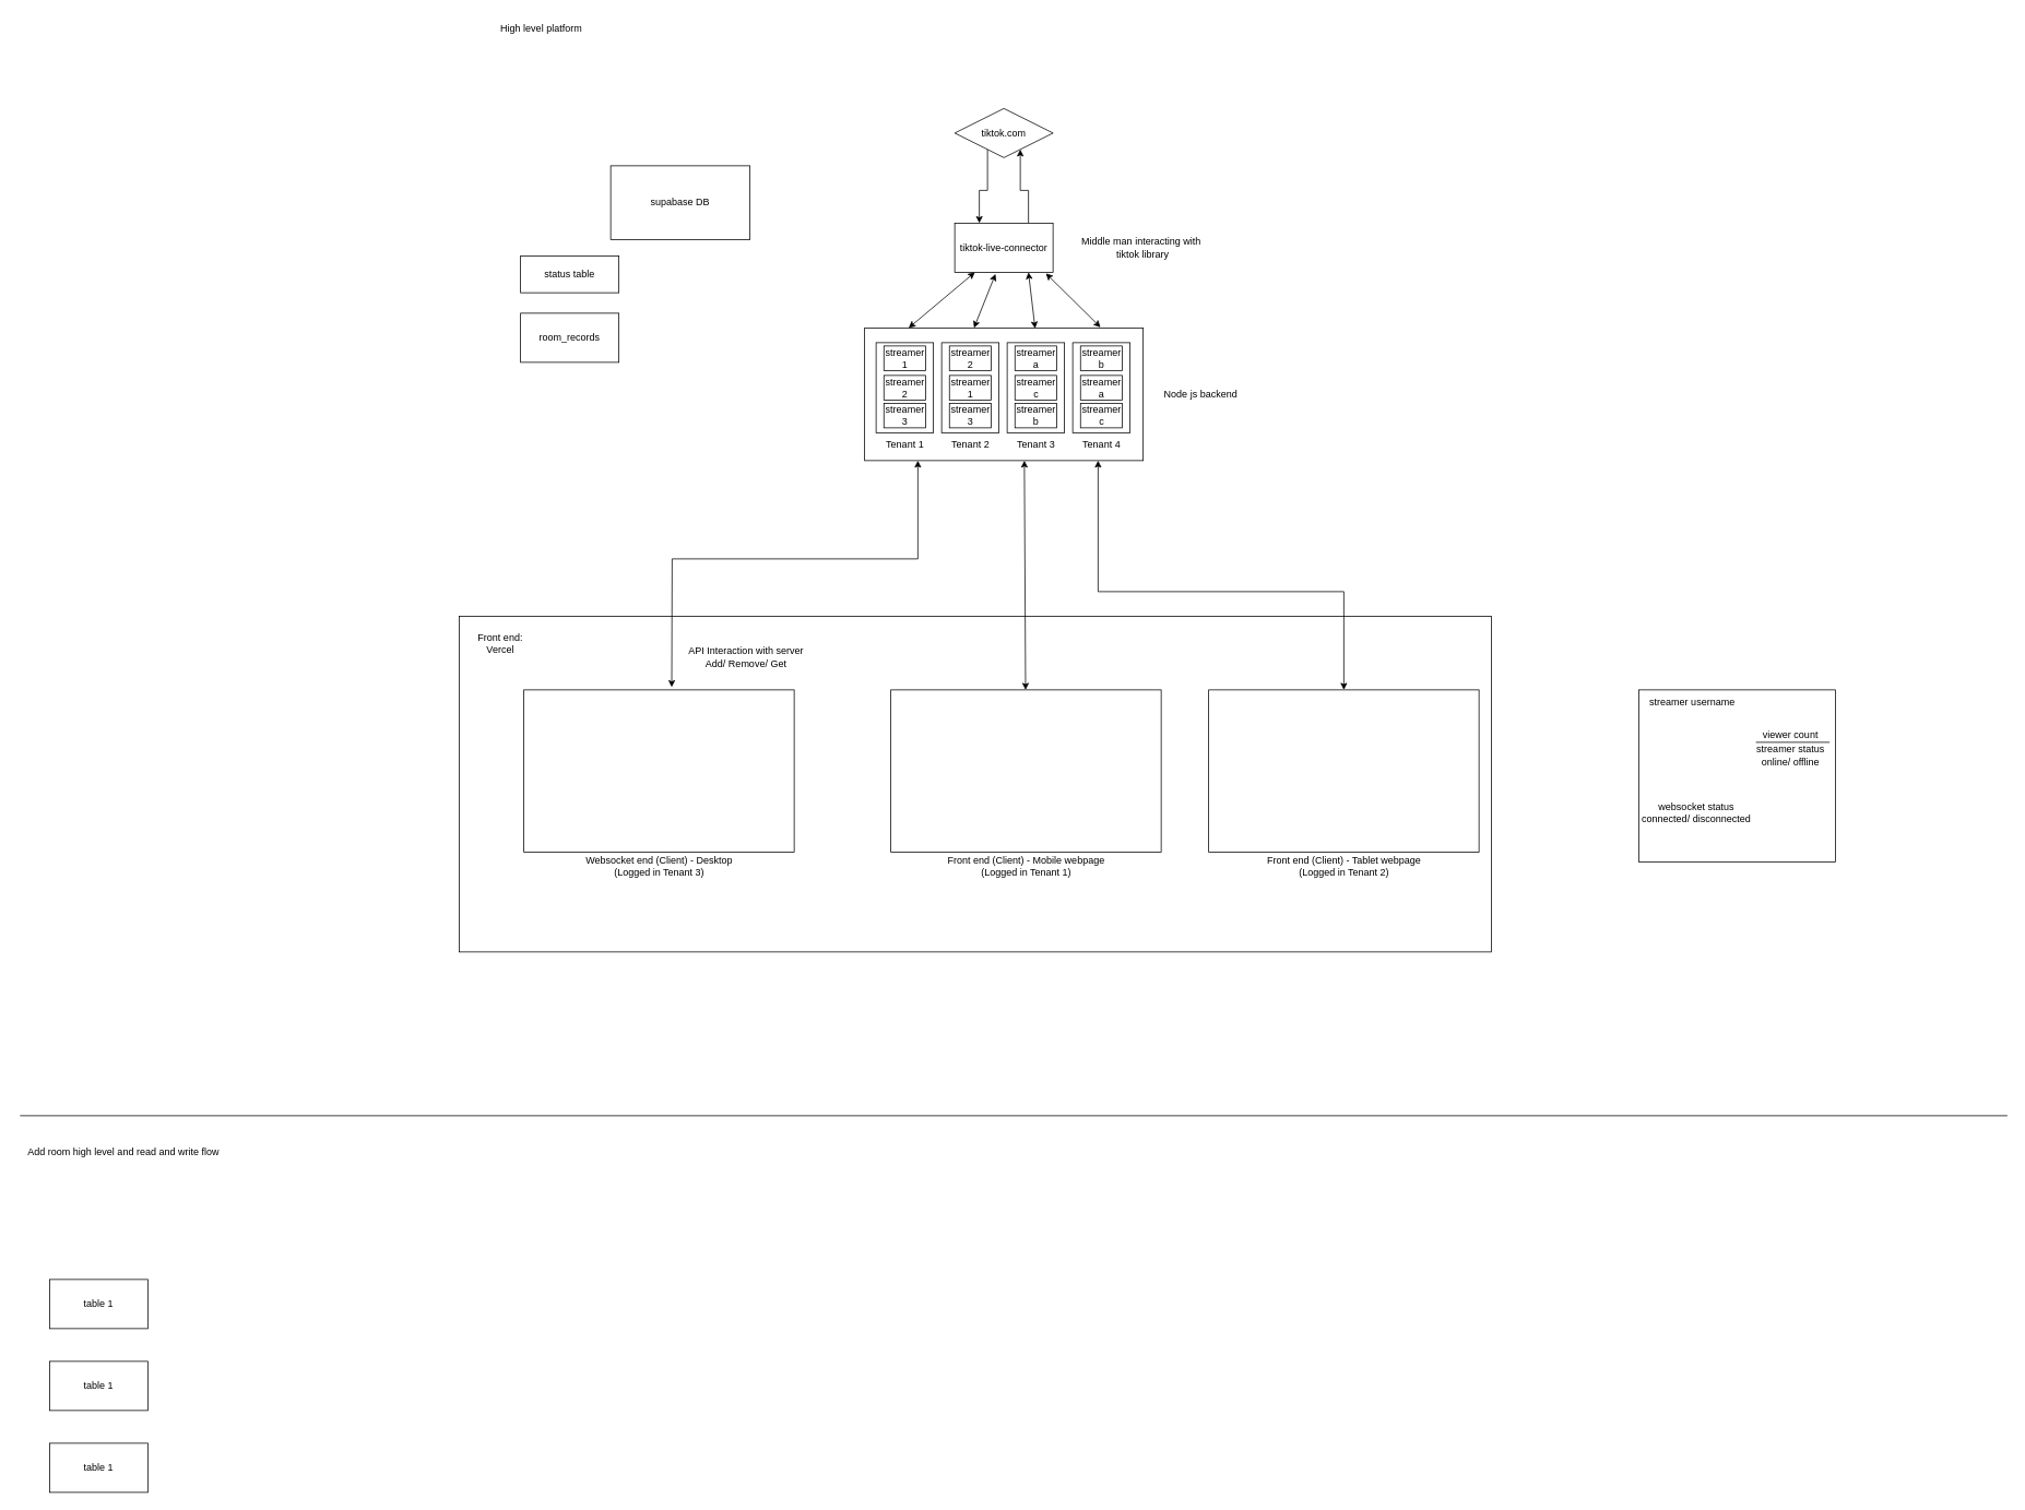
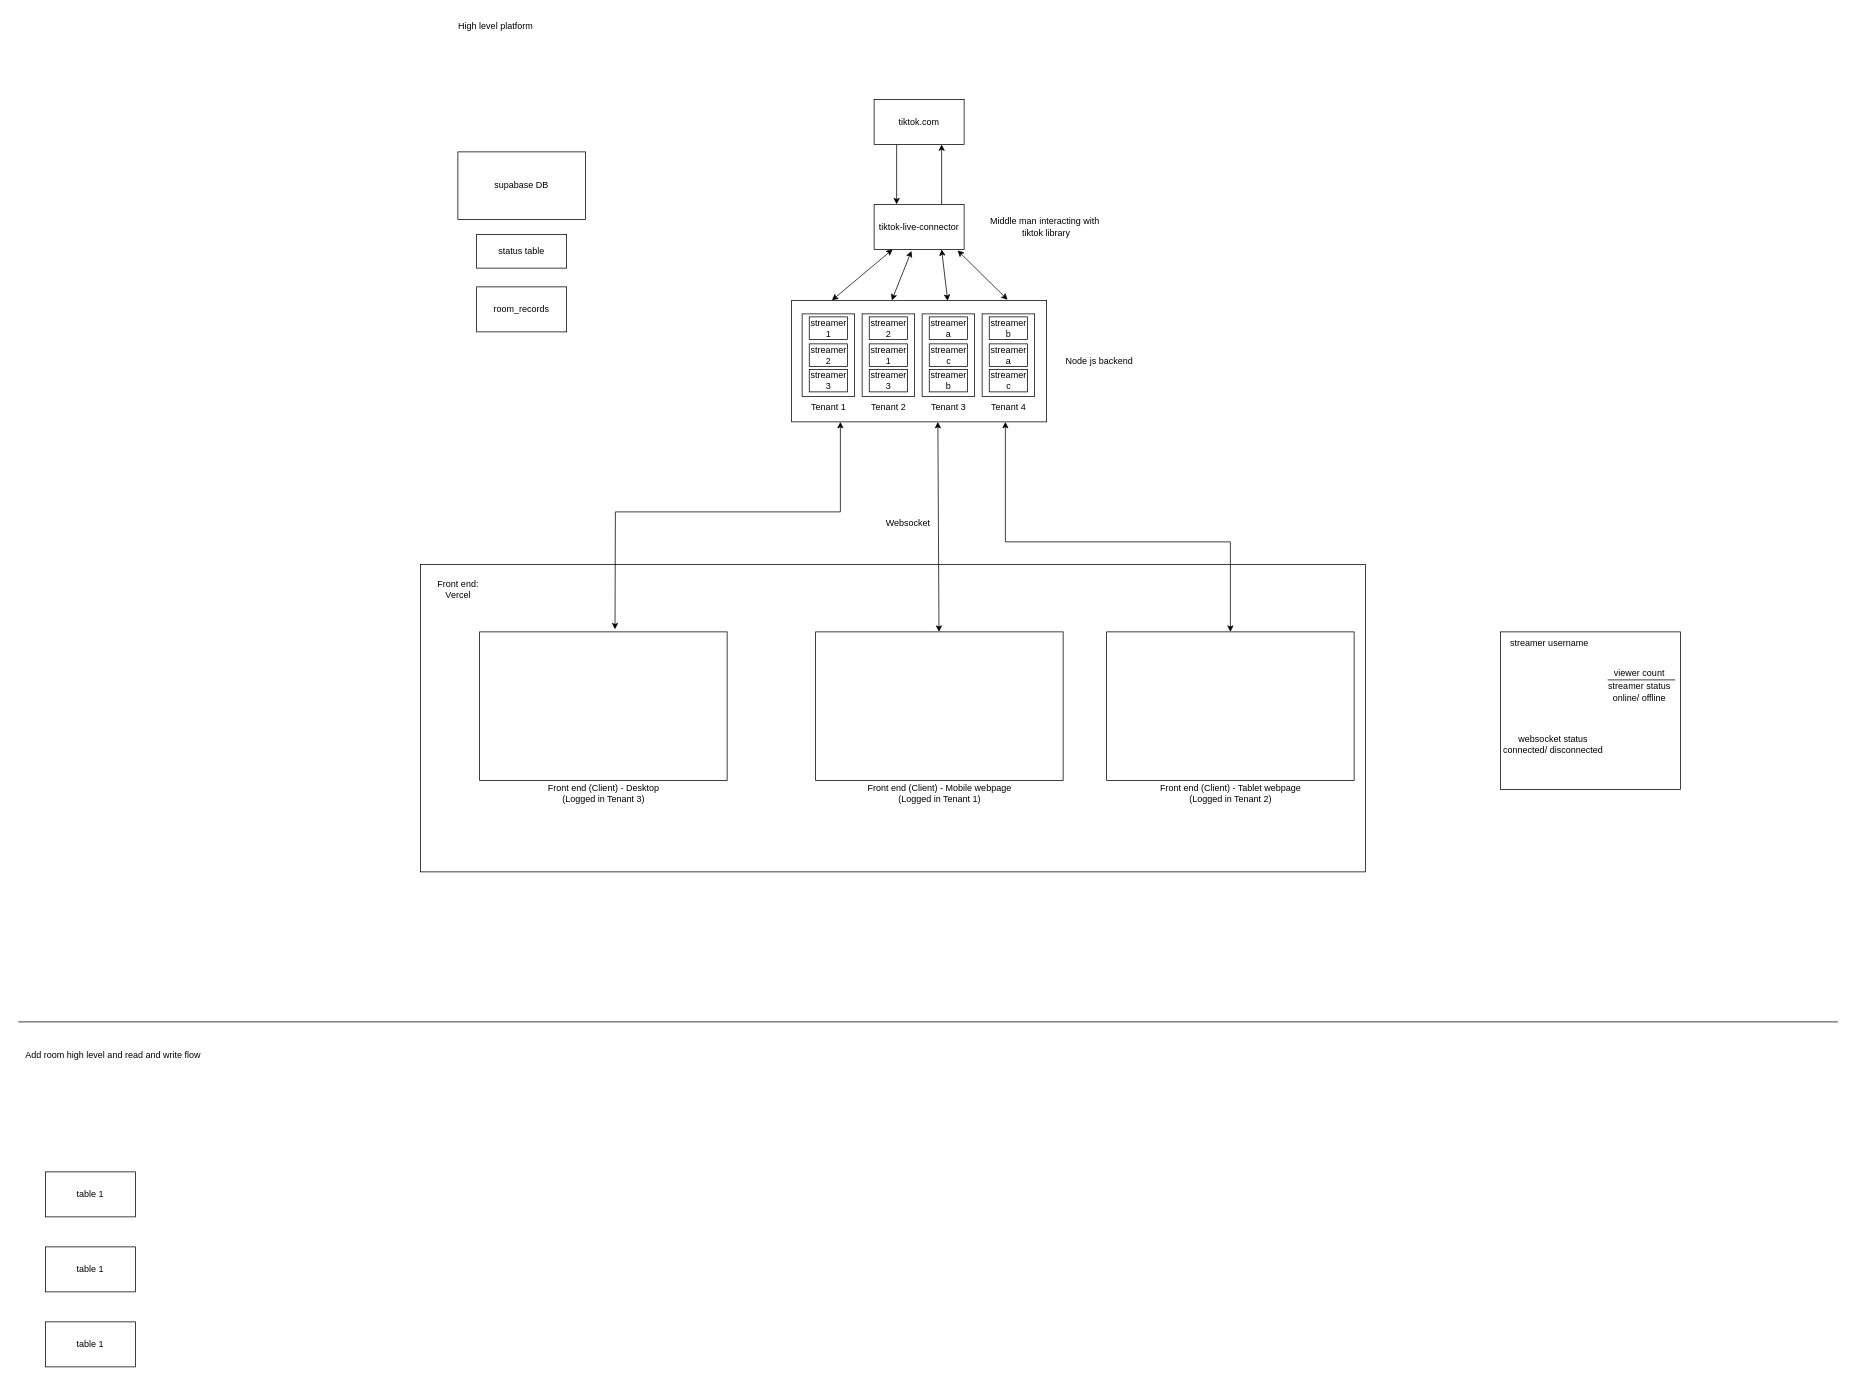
- <mxCell id="31" value="tiktok.com" style="rhombus;whiteSpace=wrap;html=1;" vertex="1" parent="1"><mxGeometry x="1165" y="132" width="120" height="60" as="geometry" /></mxCell>
+ <mxCell id="31" value="tiktok.com" style="rounded=0;whiteSpace=wrap;html=1;" vertex="1" parent="1"><mxGeometry x="1165" y="132" width="120" height="60" as="geometry" /></mxCell>
- <mxCell id="6" value="supabase DB" style="rounded=0;whiteSpace=wrap;html=1;" vertex="1" parent="1"><mxGeometry x="745" y="202" width="170" height="90" as="geometry" /></mxCell>
+ <mxCell id="6" value="supabase DB" style="rounded=0;whiteSpace=wrap;html=1;" vertex="1" parent="1"><mxGeometry x="610" y="202" width="170" height="90" as="geometry" /></mxCell>
+ <mxCell id="14" value="Websocket" style="text;html=1;align=center;verticalAlign=middle;resizable=0;points=[];autosize=1;strokeColor=none;fillColor=none;" vertex="1" parent="1"><mxGeometry x="1170" y="682" width="80" height="30" as="geometry" /></mxCell>
- <mxCell id="55" value="API Interaction with server&lt;br&gt;Add/ Remove/ Get" style="text;html=1;align=center;verticalAlign=middle;resizable=0;points=[];autosize=1;strokeColor=none;fillColor=none;" vertex="1" parent="1"><mxGeometry x="830" y="782" width="160" height="40" as="geometry" /></mxCell>
- <mxCell id="41" value="Websocket end (Client) - Desktop&lt;br&gt;(Logged in Tenant 3)" style="text;html=1;align=center;verticalAlign=middle;resizable=0;points=[];autosize=1;strokeColor=none;fillColor=none;" vertex="1" parent="1"><mxGeometry x="719" y="1037" width="170" height="40" as="geometry" /></mxCell>
+ <mxCell id="41" value="Front end (Client) - Desktop&lt;br&gt;(Logged in Tenant 3)" style="text;html=1;align=center;verticalAlign=middle;resizable=0;points=[];autosize=1;strokeColor=none;fillColor=none;" vertex="1" parent="1"><mxGeometry x="719" y="1037" width="170" height="40" as="geometry" /></mxCell>
